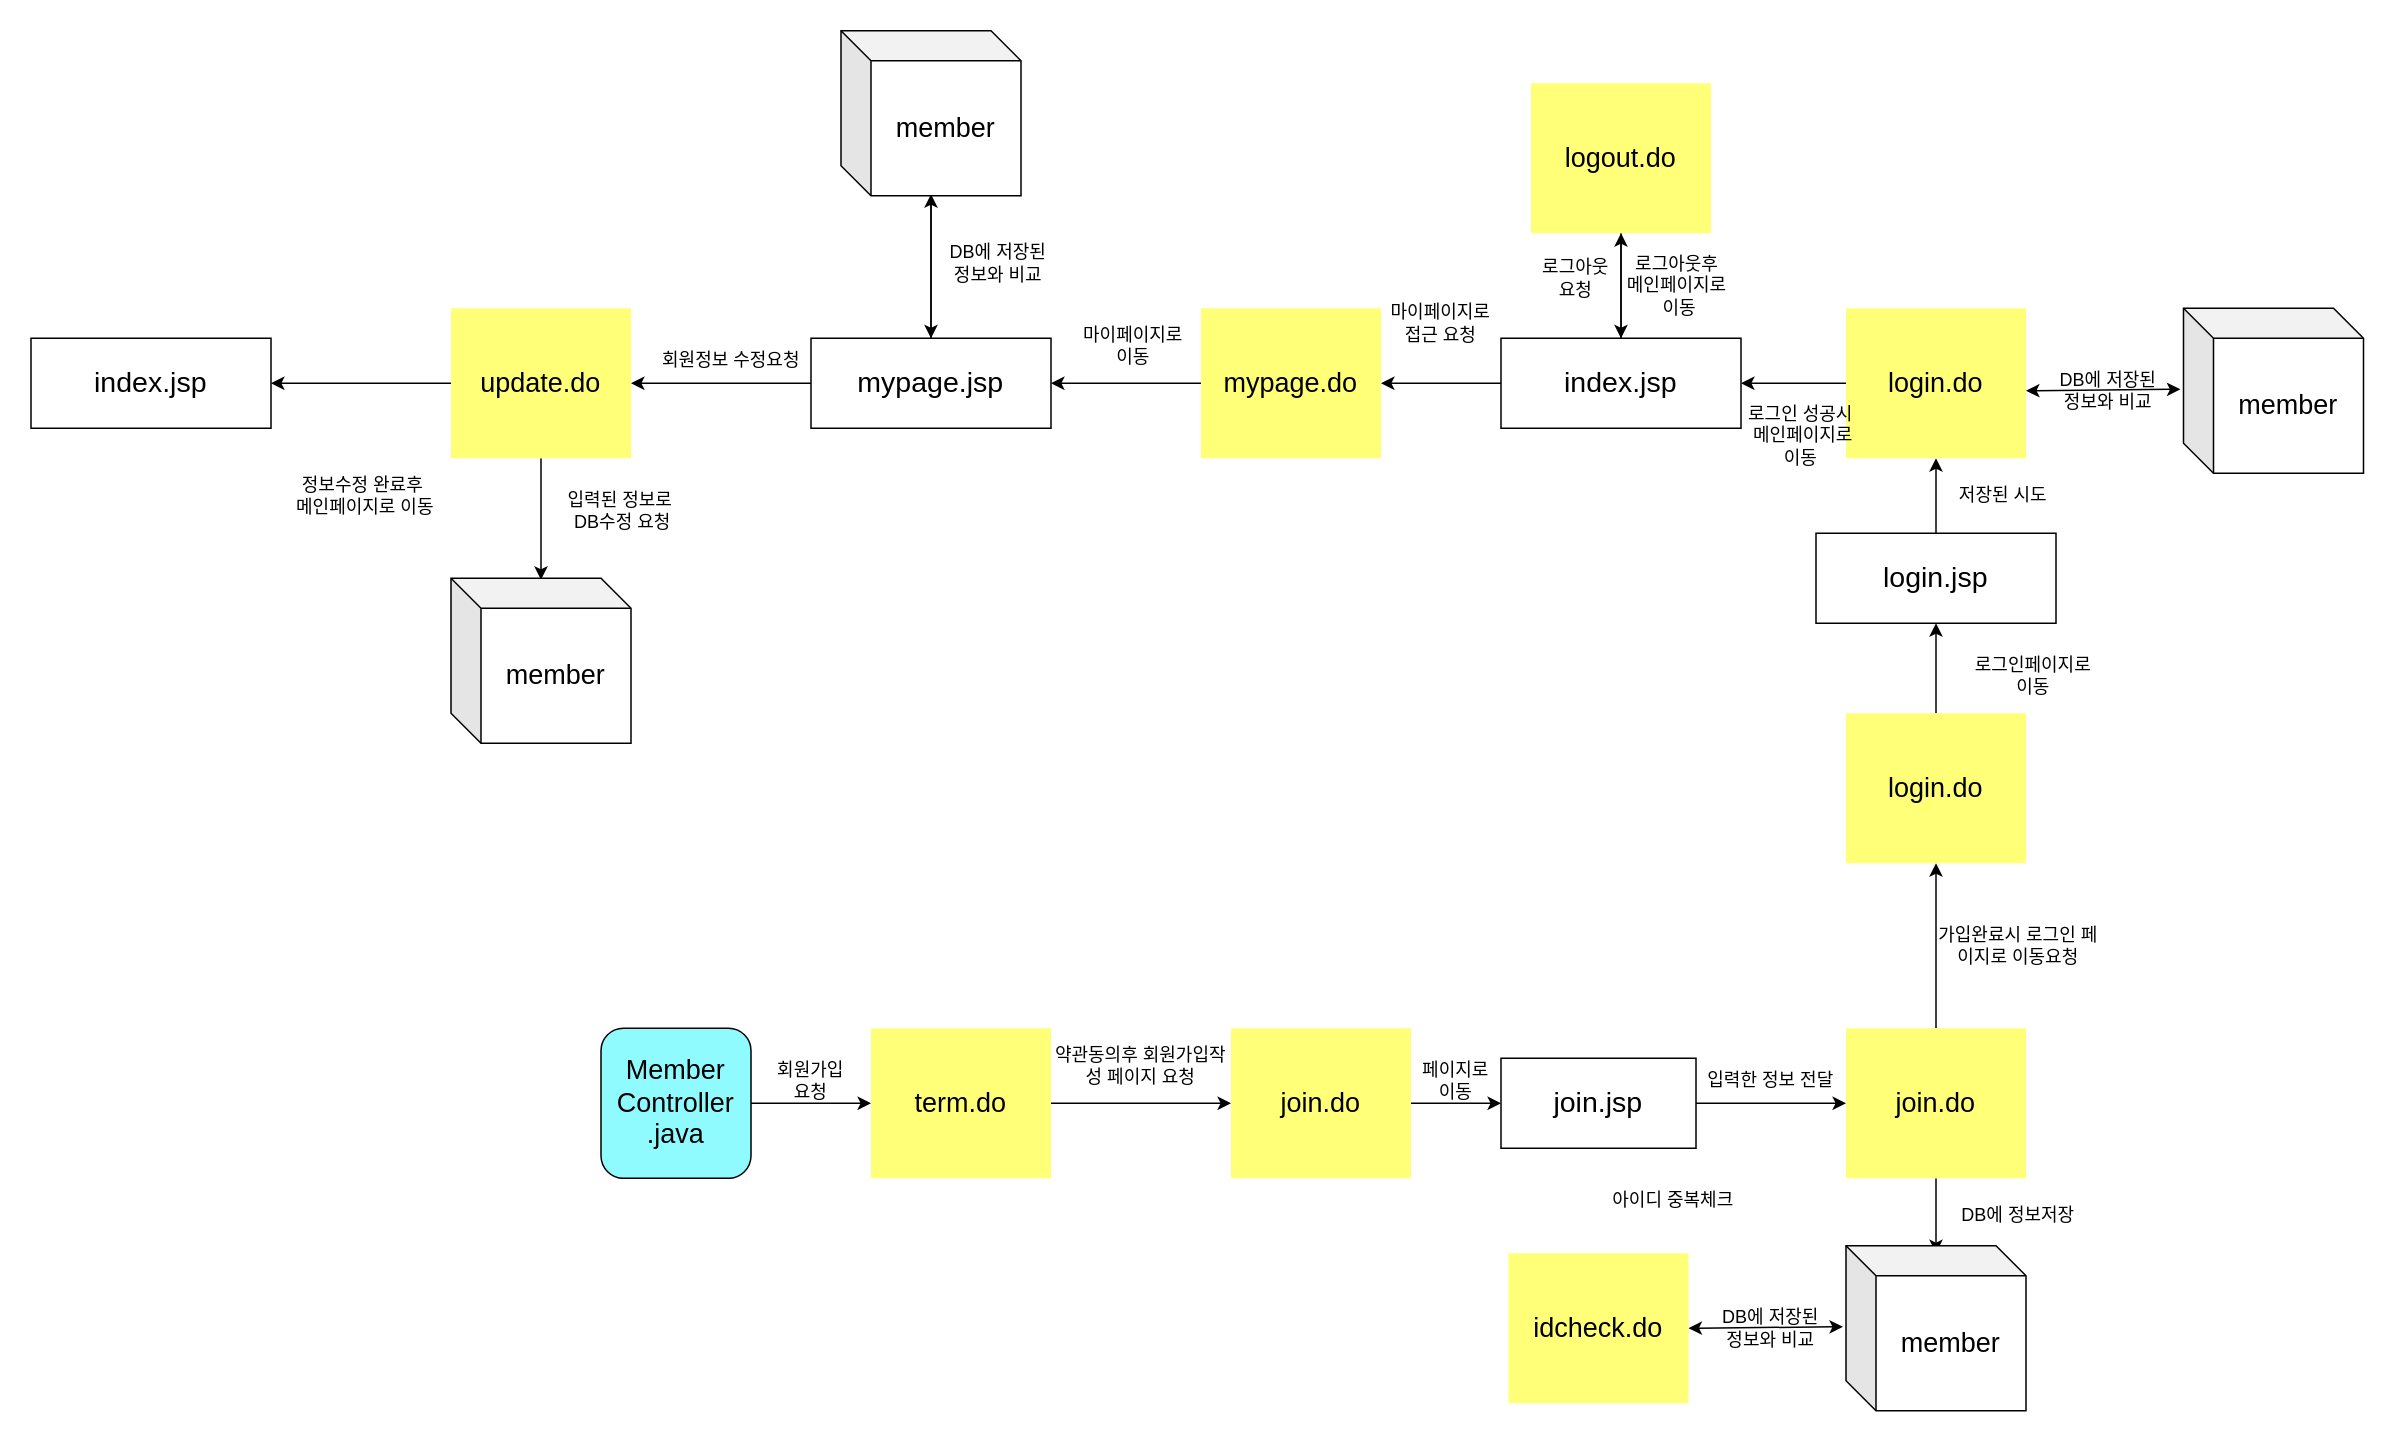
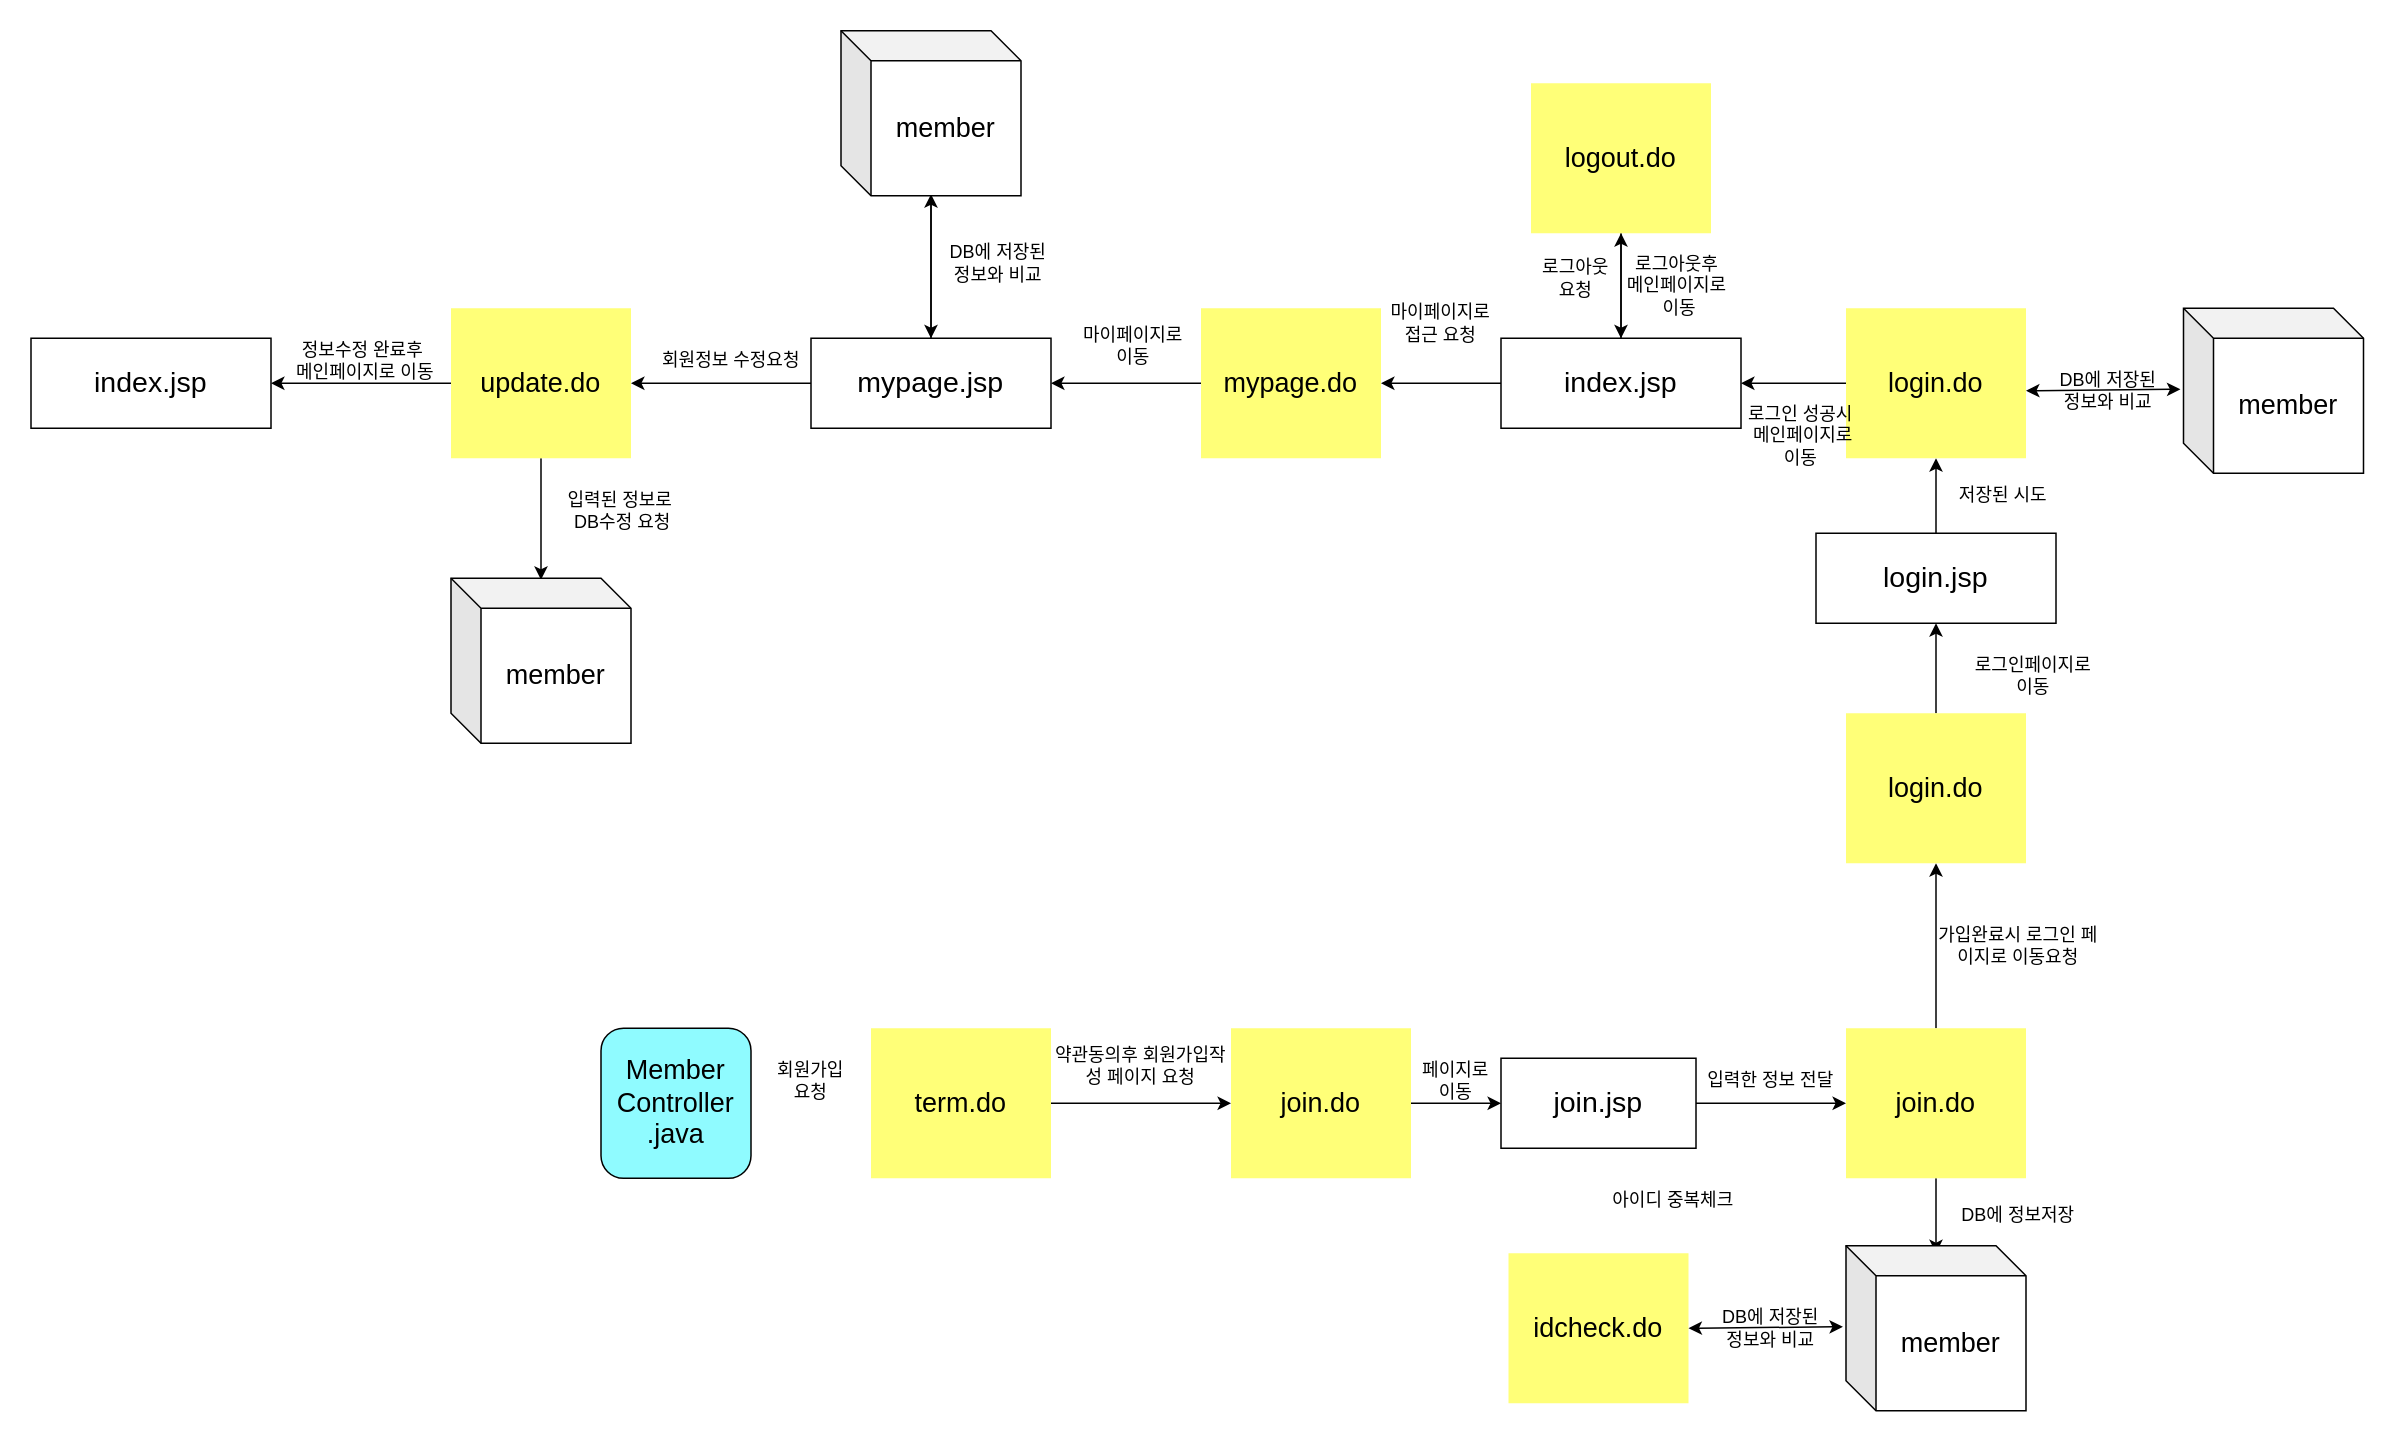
- <mxCell id="59" value="정보수정 완료후&amp;nbsp;&lt;br&gt;메인페이지로 이동" style="text;html=1;strokeColor=none;fillColor=none;align=center;verticalAlign=middle;whiteSpace=wrap;rounded=0;" parent="1" vertex="1"><mxGeometry x="190" y="315" width="106" height="30" as="geometry" /></mxCell>
+ <mxCell id="59" value="정보수정 완료후&amp;nbsp;&lt;br&gt;메인페이지로 이동" style="text;html=1;strokeColor=none;fillColor=none;align=center;verticalAlign=middle;whiteSpace=wrap;rounded=0;" parent="1" vertex="1"><mxGeometry x="190" y="225" width="106" height="30" as="geometry" /></mxCell>
- <mxCell id="2" style="edgeStyle=orthogonalEdgeStyle;rounded=0;orthogonalLoop=1;jettySize=auto;html=1;entryX=0;entryY=0.5;entryDx=0;entryDy=0;" parent="1" source="3" target="5" edge="1"><mxGeometry relative="1" as="geometry" /></mxCell>
